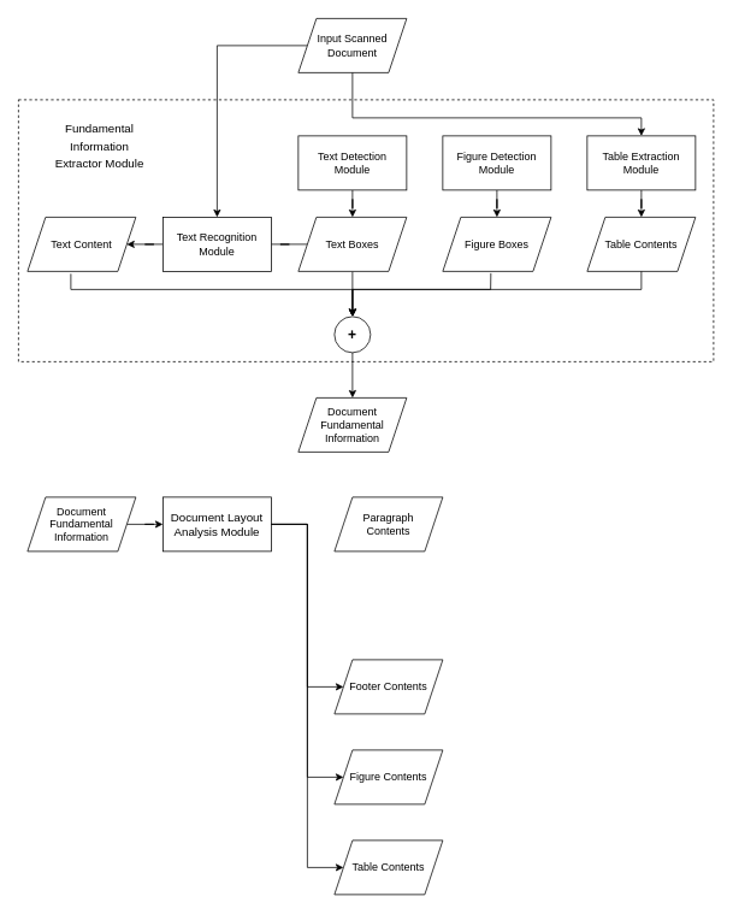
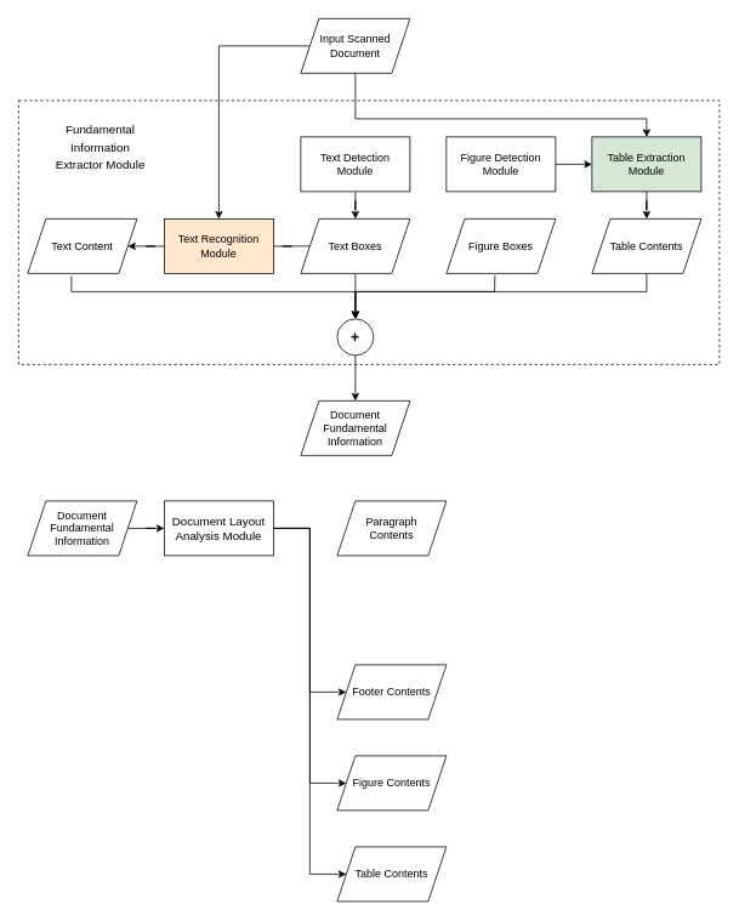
- <mxCell id="16" value="Table Extraction Module" style="whiteSpace=wrap;html=1;" vertex="1" parent="1"><mxGeometry x="650" y="150" width="120" height="60" as="geometry" /></mxCell>
+ <mxCell id="16" value="Table Extraction Module" style="whiteSpace=wrap;html=1;fillColor=#d5e8d4;" vertex="1" parent="1"><mxGeometry x="650" y="150" width="120" height="60" as="geometry" /></mxCell>
- <mxCell id="12" value="" style="edgeStyle=orthogonalEdgeStyle;rounded=0;orthogonalLoop=1;jettySize=auto;html=1;" edge="1" parent="1" source="13" target="14"><mxGeometry relative="1" as="geometry" /></mxCell>
+ <mxCell id="12" value="" style="edgeStyle=orthogonalEdgeStyle;rounded=0;orthogonalLoop=1;jettySize=auto;html=1;" edge="1" parent="1" source="13" target="16"><mxGeometry relative="1" as="geometry" /></mxCell>
- <mxCell id="10" value="Text Recognition Module" style="whiteSpace=wrap;html=1;" vertex="1" parent="1"><mxGeometry x="180" y="240" width="120" height="60" as="geometry" /></mxCell>
+ <mxCell id="10" value="Text Recognition Module" style="whiteSpace=wrap;html=1;fillColor=#ffe6cc;" vertex="1" parent="1"><mxGeometry x="180" y="240" width="120" height="60" as="geometry" /></mxCell>
